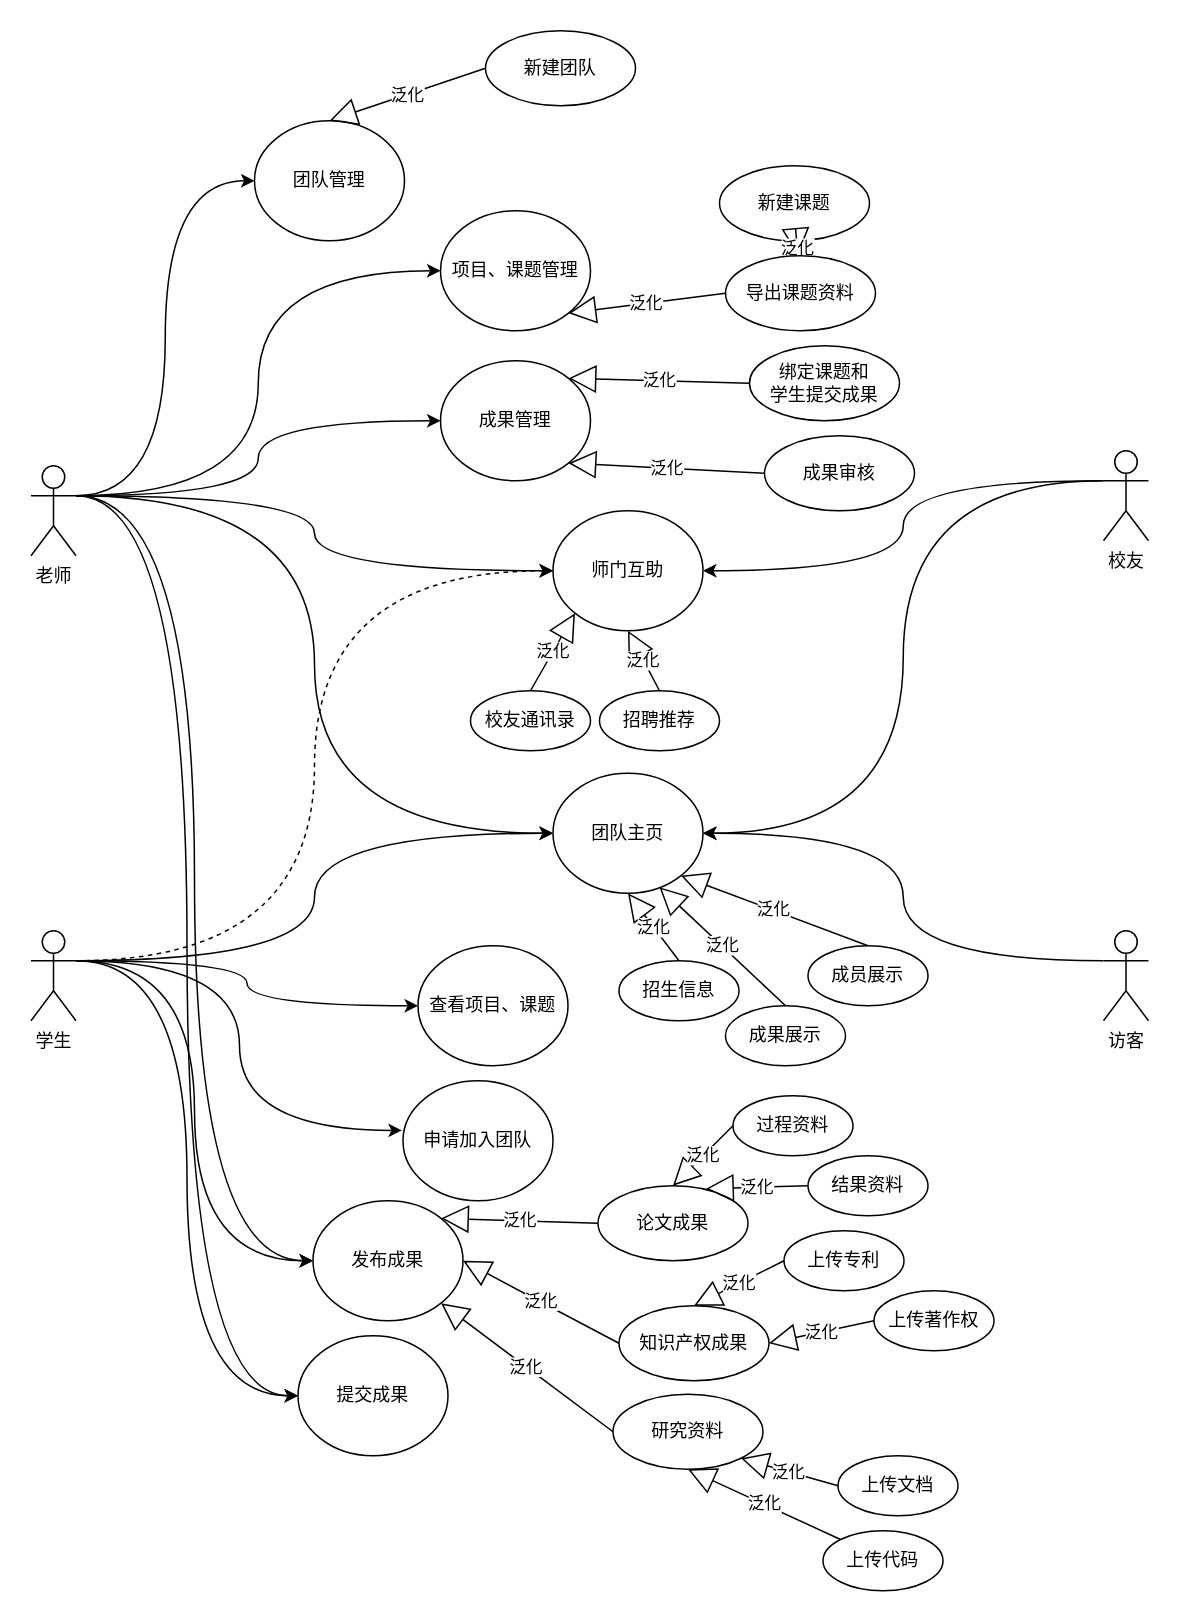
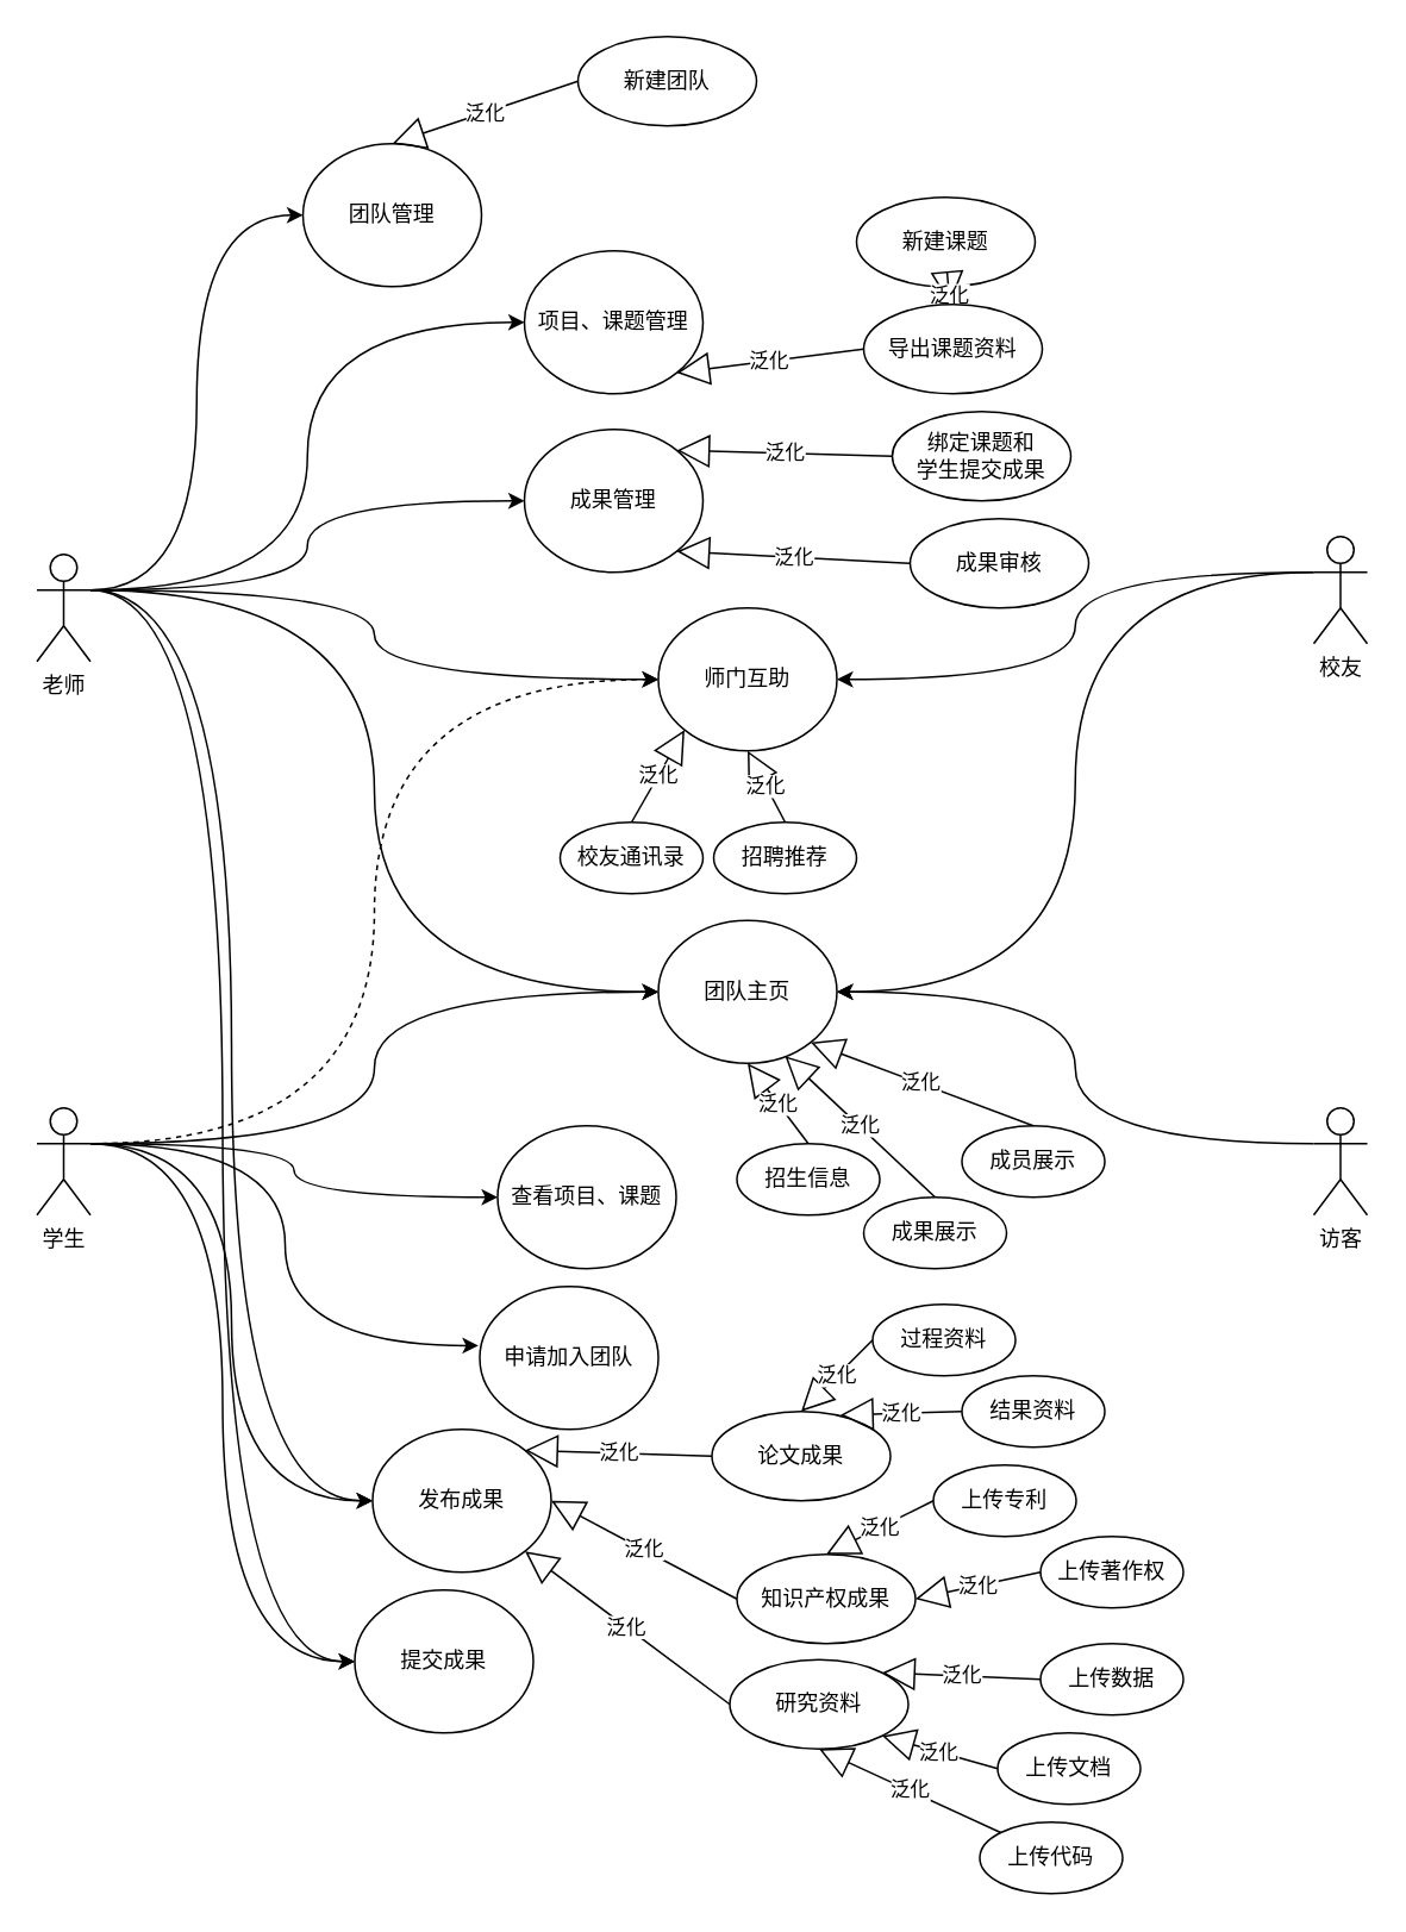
+ <mxCell id="47" value="泛化" style="endArrow=block;endSize=16;endFill=0;html=1;exitX=0;exitY=0.5;exitDx=0;exitDy=0;entryX=1;entryY=0;entryDx=0;entryDy=0;" edge="1" parent="1" source="45" target="43"><mxGeometry width="160" relative="1" as="geometry"><mxPoint x="592" y="890" as="sourcePoint" /><mxPoint x="522" y="905" as="targetPoint" /></mxGeometry></mxCell>
+ <mxCell id="45" value="上传数据" style="ellipse;whiteSpace=wrap;html=1;" vertex="1" parent="1"><mxGeometry x="582" y="920" width="80" height="40" as="geometry" /></mxCell>
